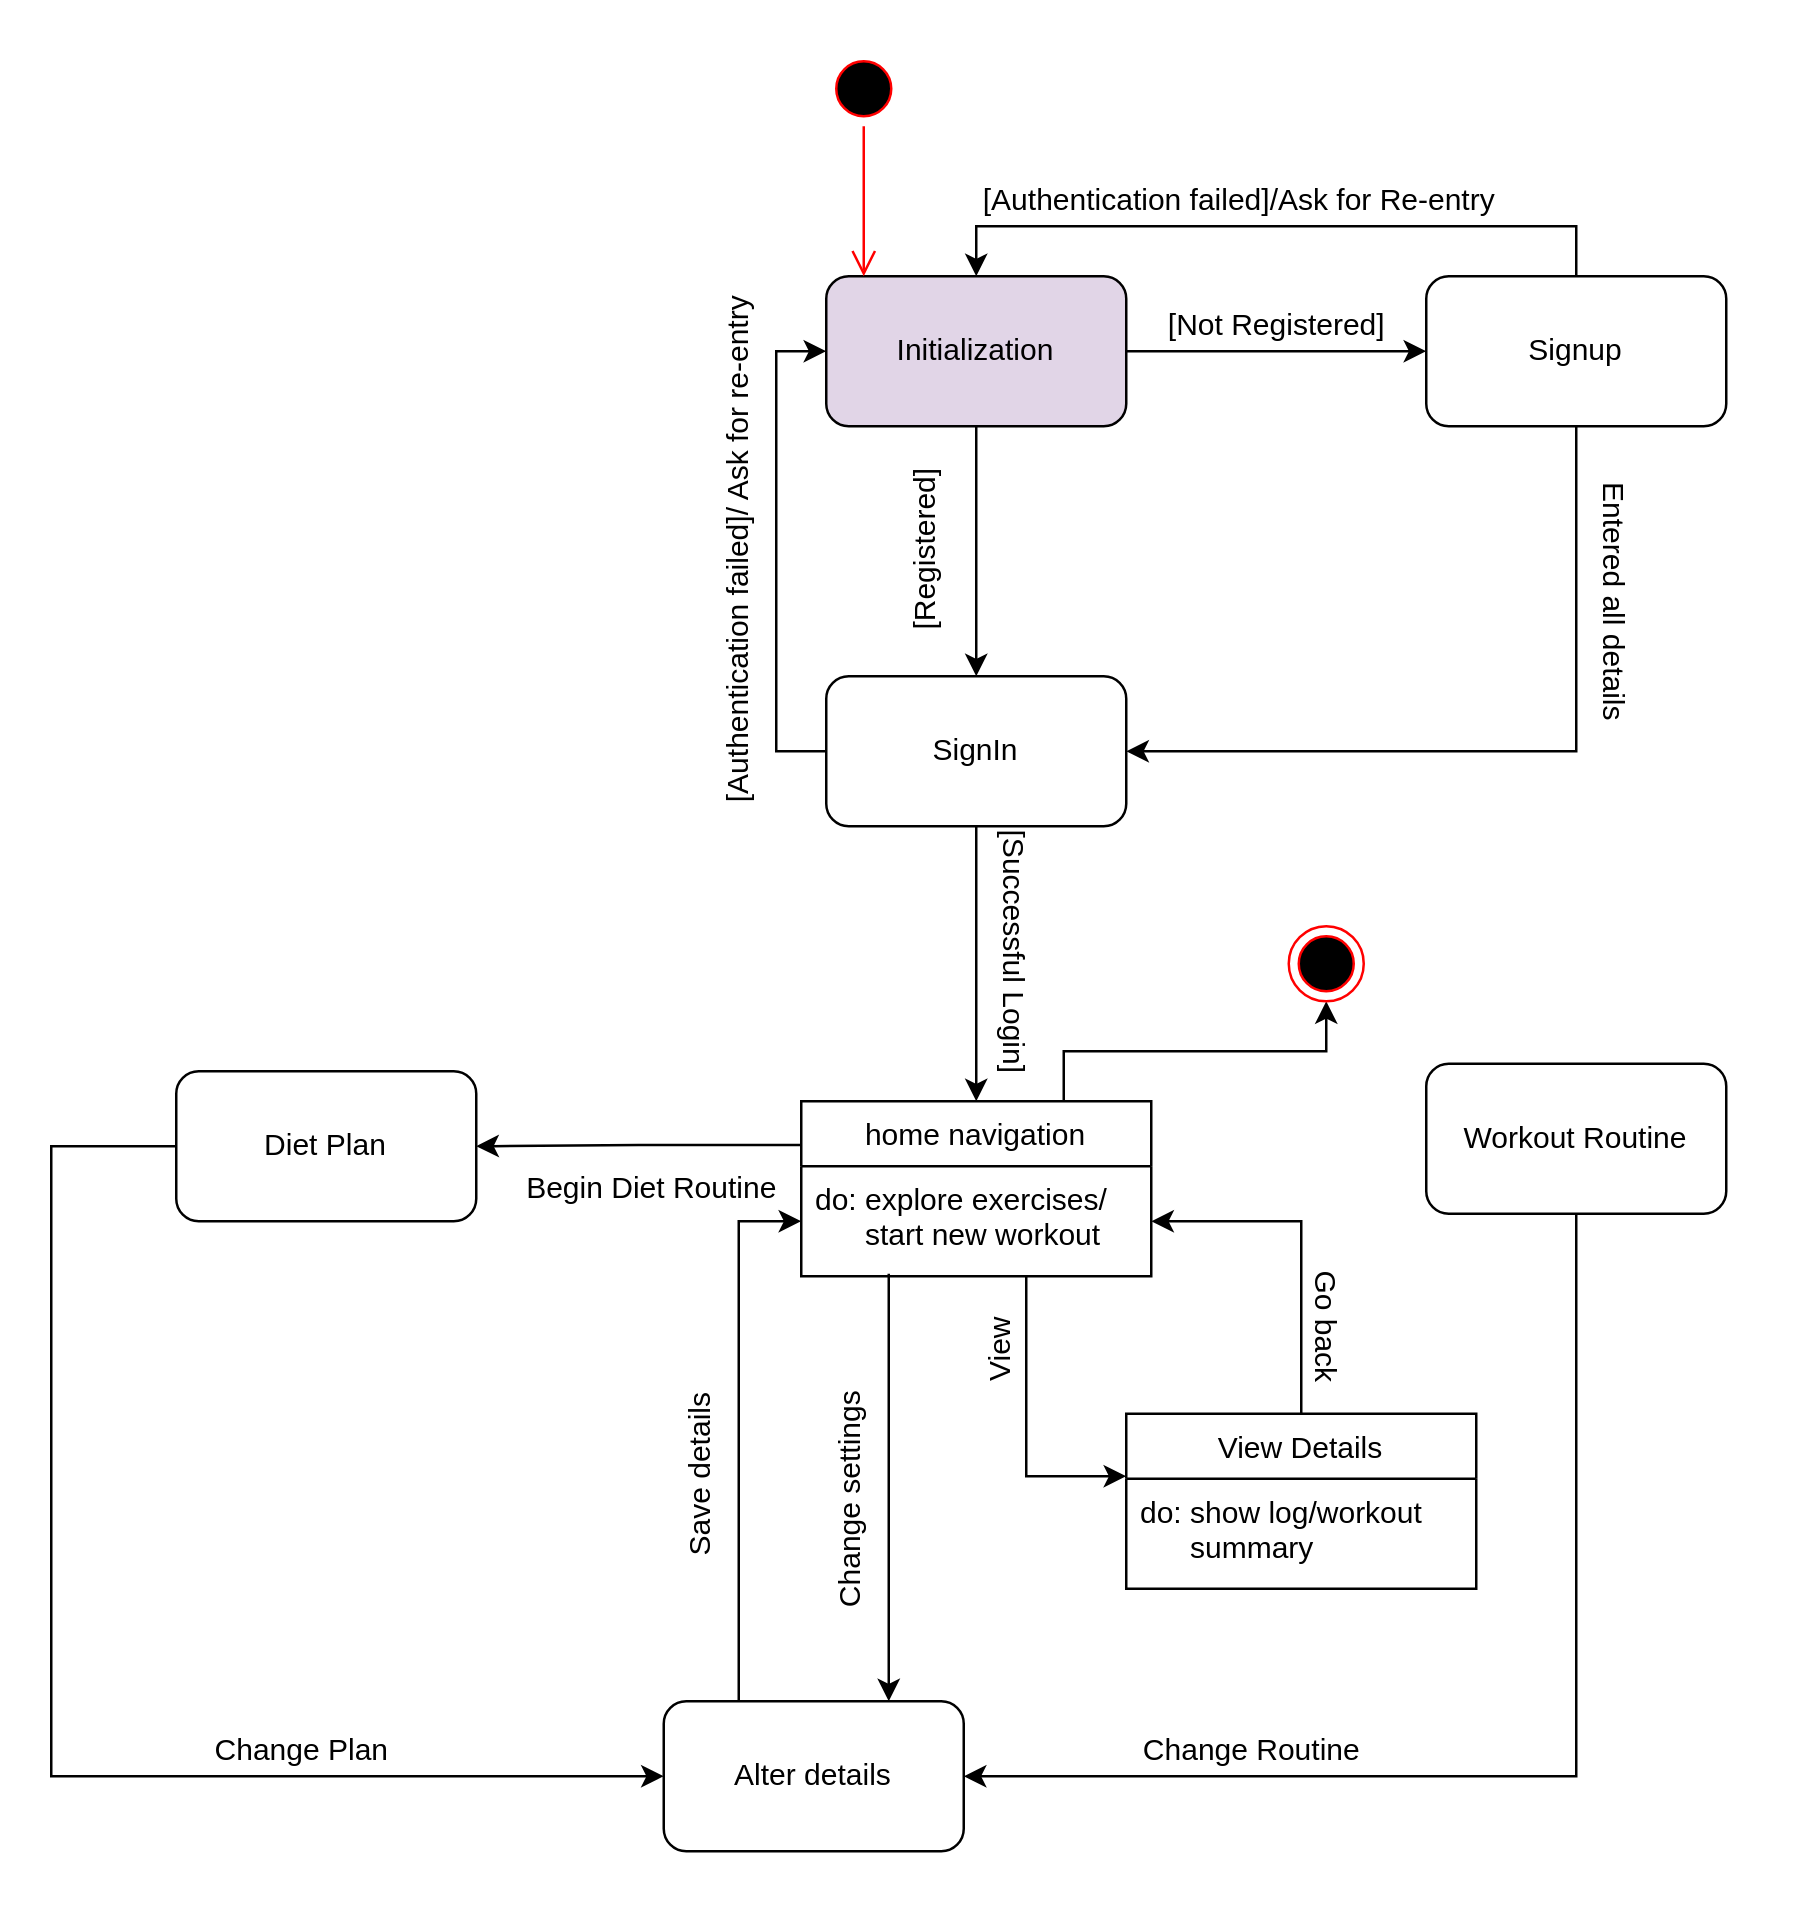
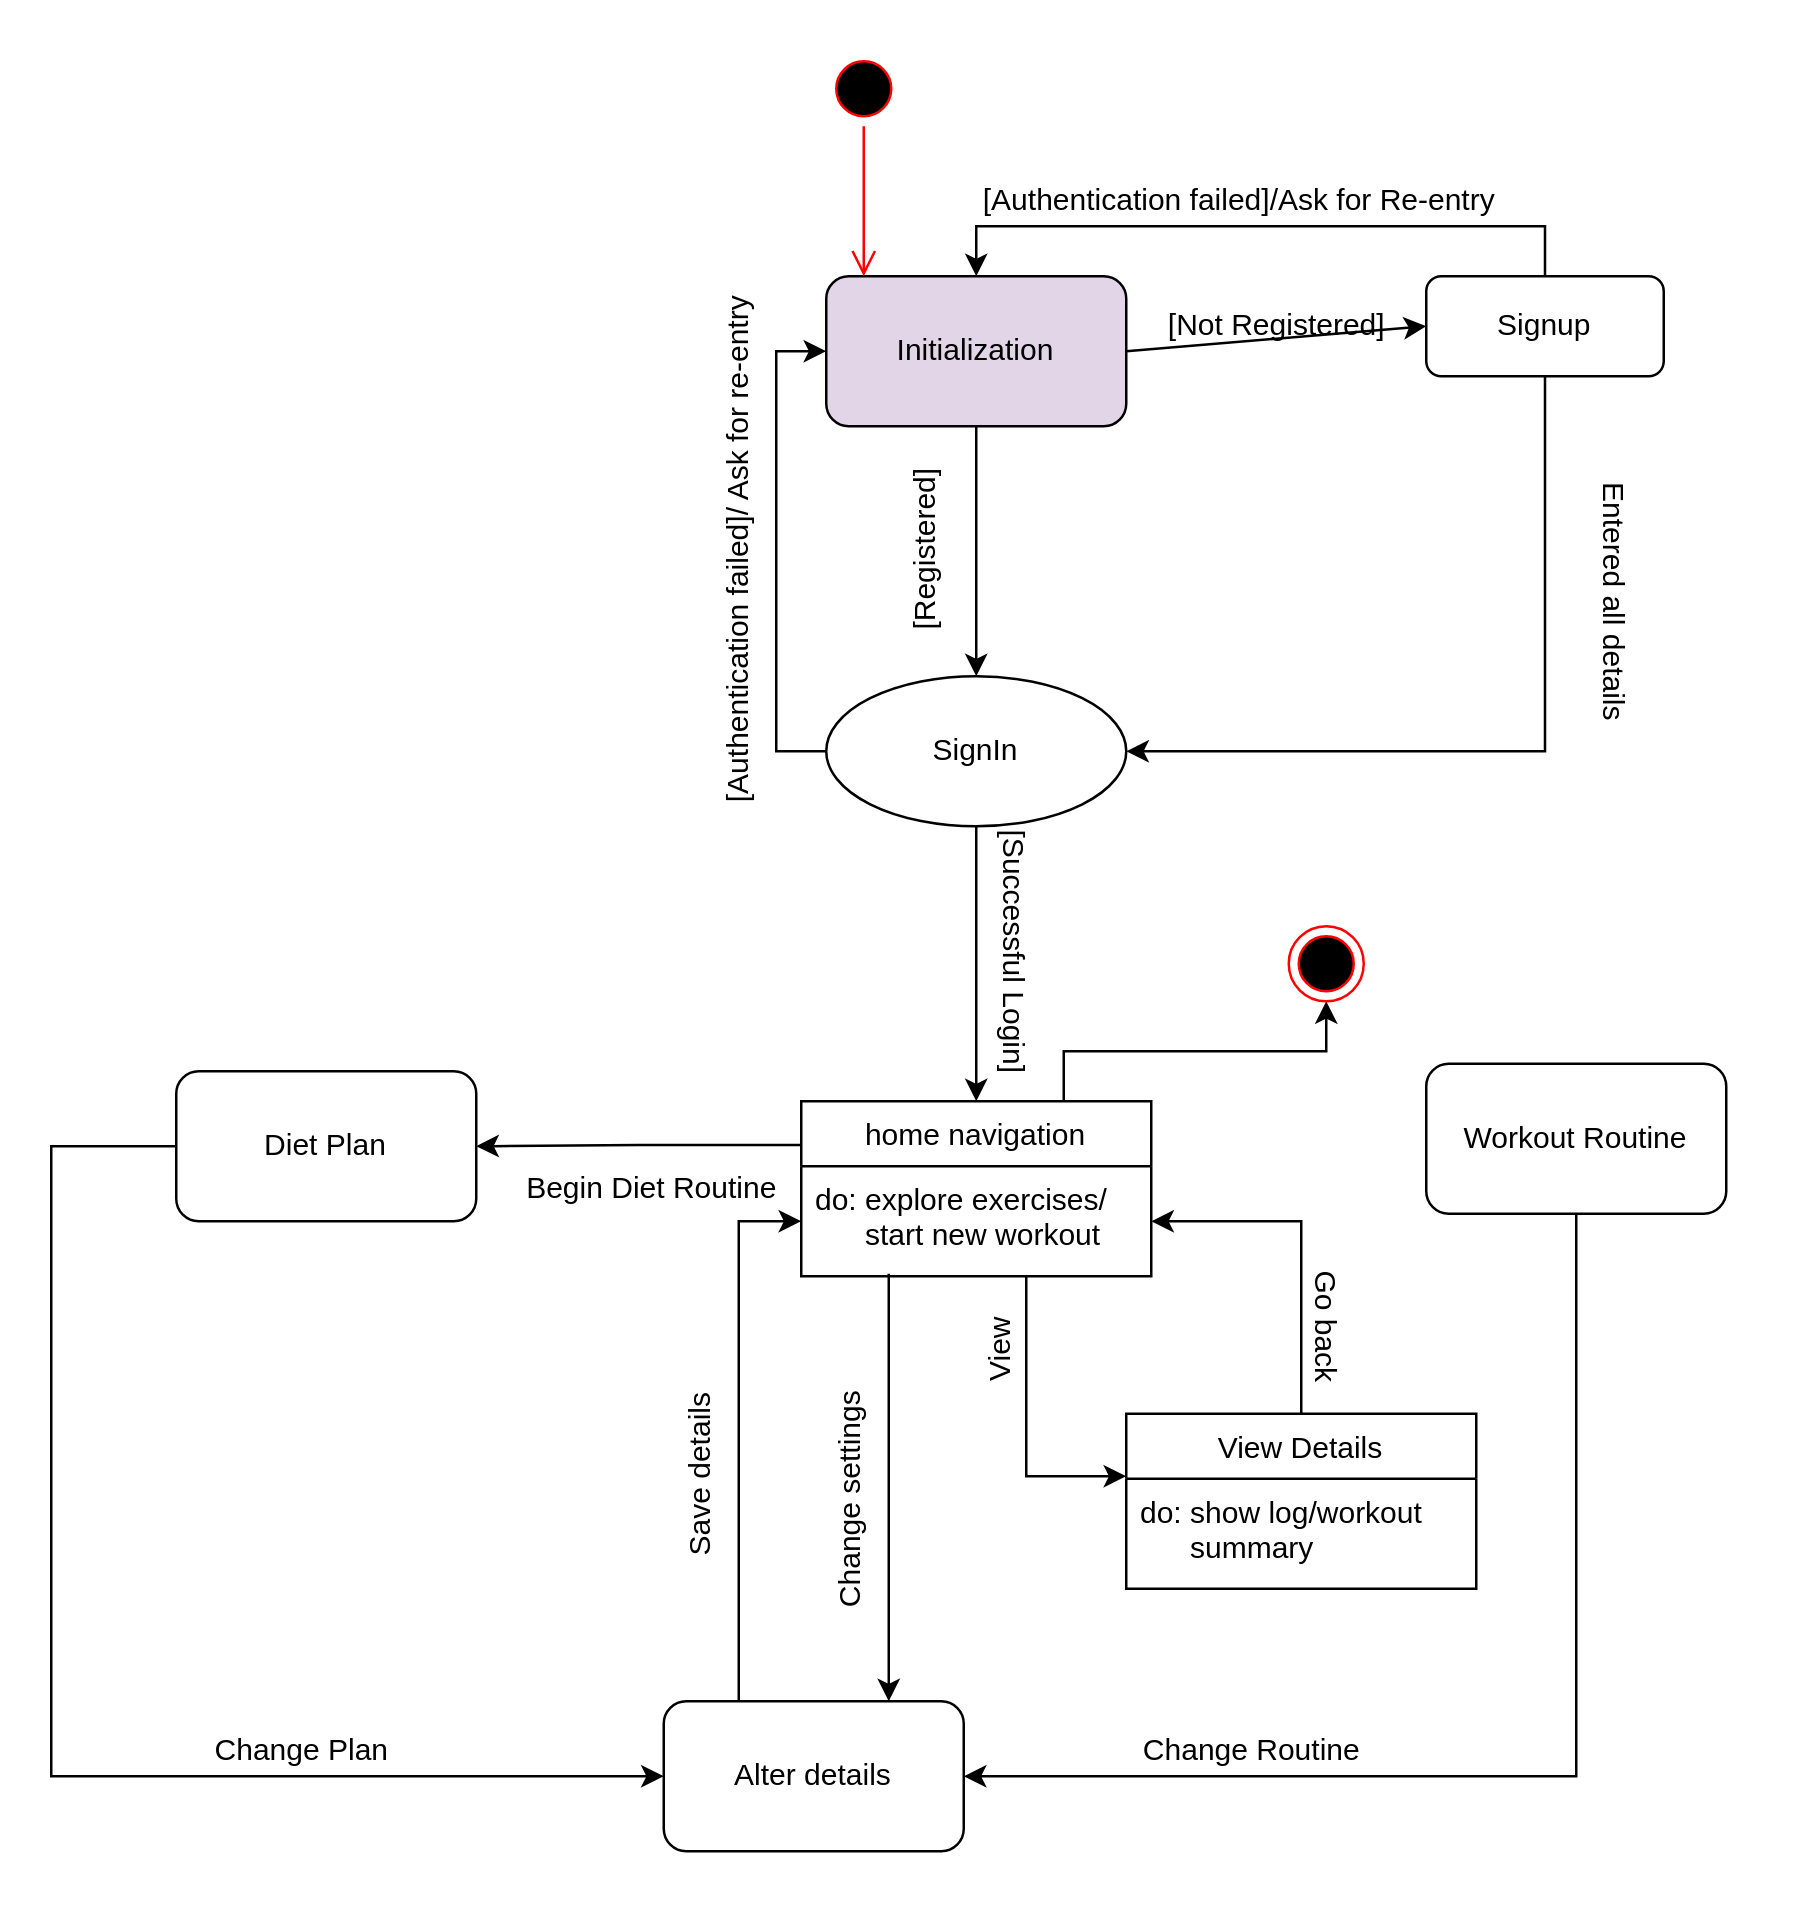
- <mxCell id="6" value="Signup" style="rounded=1;whiteSpace=wrap;html=1;" vertex="1" parent="1"><mxGeometry x="570" y="110" width="120" height="60" as="geometry" /></mxCell>
+ <mxCell id="6" value="Signup" style="rounded=1;whiteSpace=wrap;html=1;" vertex="1" parent="1"><mxGeometry x="570" y="110" width="95" height="40" as="geometry" /></mxCell>
- <mxCell id="9" value="SignIn" style="rounded=1;whiteSpace=wrap;html=1;" vertex="1" parent="1"><mxGeometry x="330" y="270" width="120" height="60" as="geometry" /></mxCell>
+ <mxCell id="9" value="SignIn" style="ellipse;whiteSpace=wrap;html=1;" vertex="1" parent="1"><mxGeometry x="330" y="270" width="120" height="60" as="geometry" /></mxCell>
